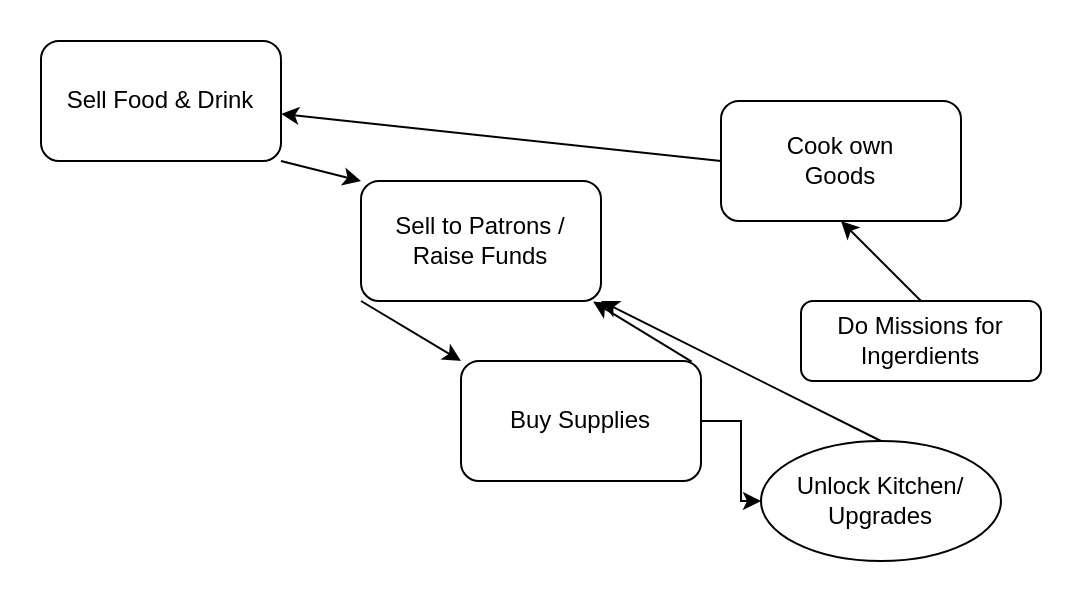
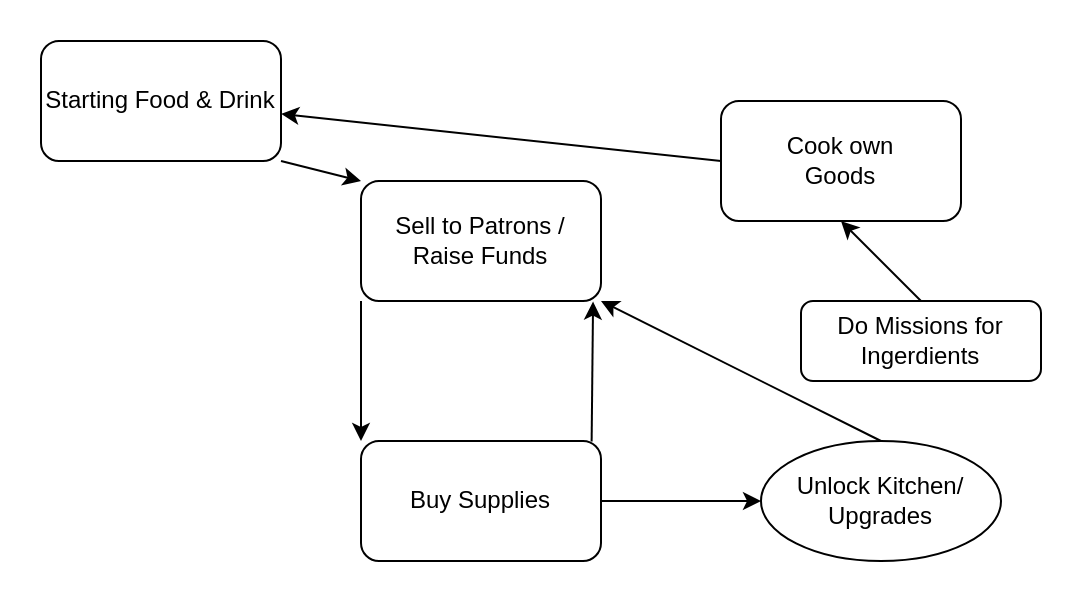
- <mxCell id="2" value="Sell Food &amp;amp; Drink" style="rounded=1;whiteSpace=wrap;html=1;" vertex="1" parent="1"><mxGeometry x="20" y="20" width="120" height="60" as="geometry" /></mxCell>
+ <mxCell id="2" value="Starting Food &amp;amp; Drink" style="rounded=1;whiteSpace=wrap;html=1;" vertex="1" parent="1"><mxGeometry x="20" y="20" width="120" height="60" as="geometry" /></mxCell>
- <mxCell id="4" value="Buy Supplies" style="rounded=1;whiteSpace=wrap;html=1;" vertex="1" parent="1"><mxGeometry x="230" y="180" width="120" height="60" as="geometry" /></mxCell>
+ <mxCell id="4" value="Buy Supplies" style="rounded=1;whiteSpace=wrap;html=1;" vertex="1" parent="1"><mxGeometry x="180" y="220" width="120" height="60" as="geometry" /></mxCell>
